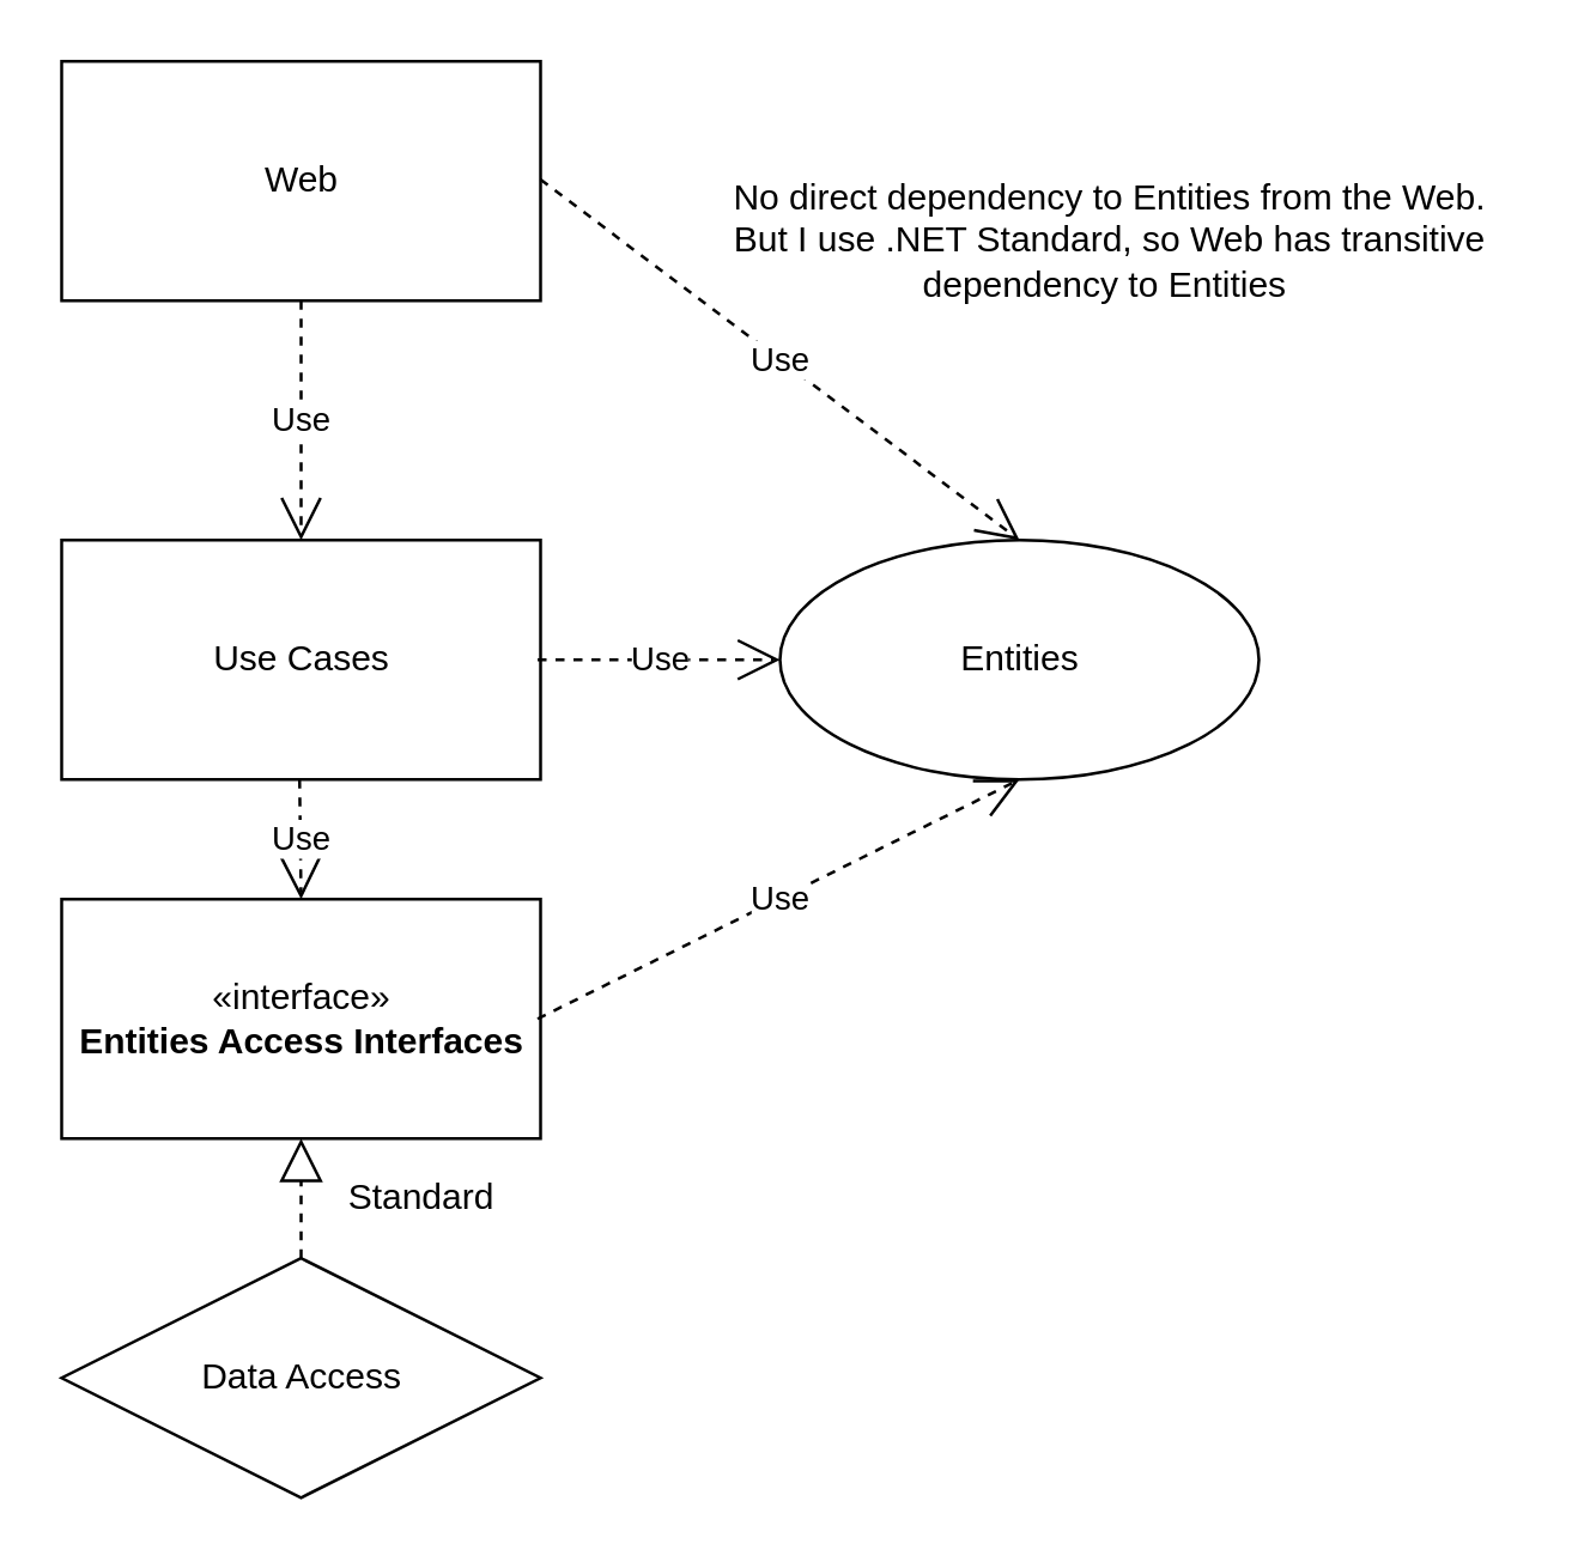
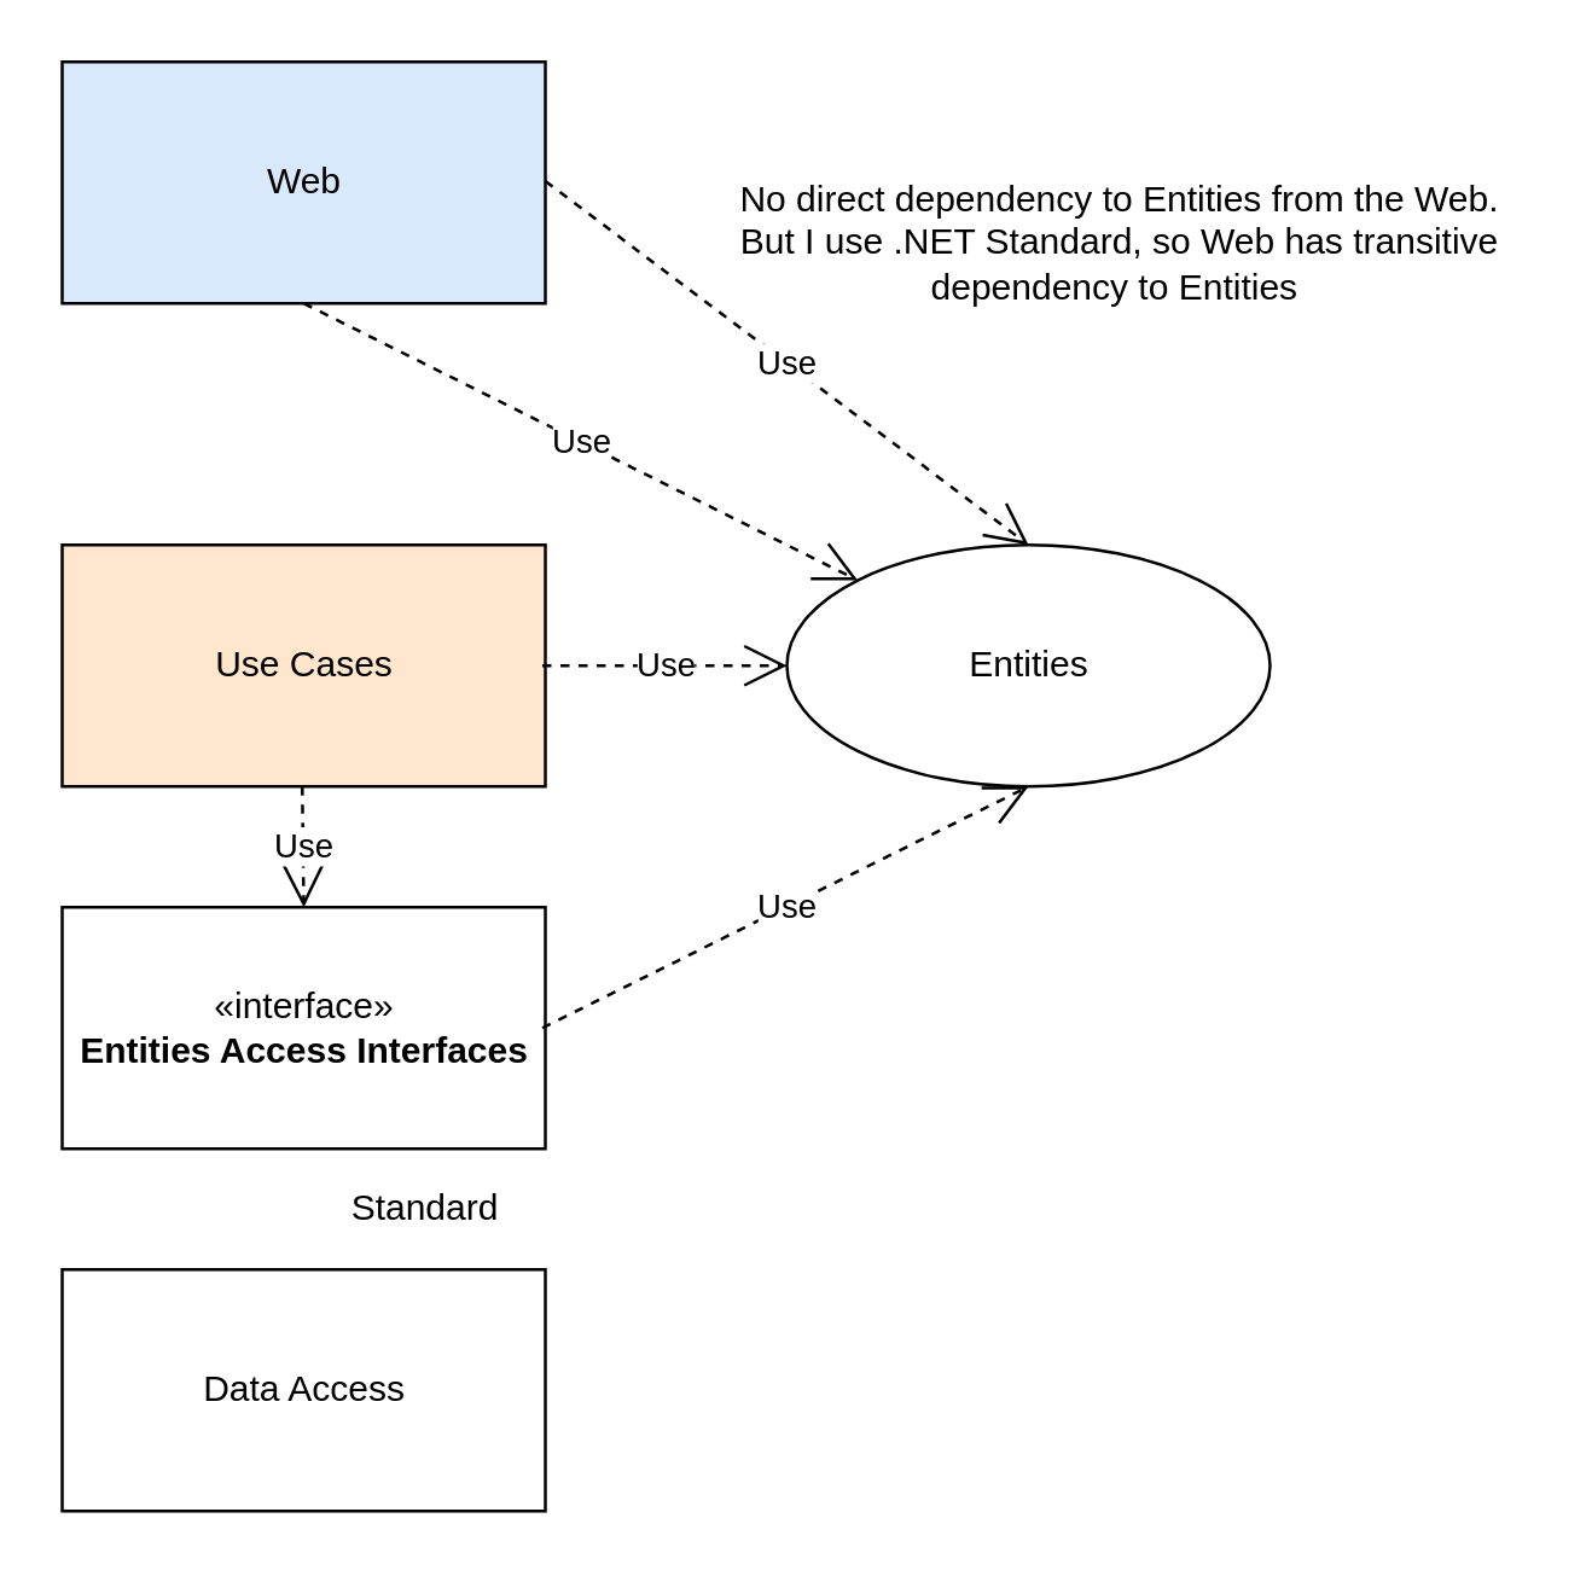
- <mxCell id="2" value="Web" style="html=1;" vertex="1" parent="1"><mxGeometry x="20" y="20" width="160" height="80" as="geometry" /></mxCell>
+ <mxCell id="2" value="Web" style="html=1;fillColor=#dae8fc;" vertex="1" parent="1"><mxGeometry x="20" y="20" width="160" height="80" as="geometry" /></mxCell>
- <mxCell id="6" value="Use" style="endArrow=open;endSize=12;dashed=1;html=1;exitX=0.5;exitY=1;exitDx=0;exitDy=0;entryX=0.5;entryY=0;entryDx=0;entryDy=0;" edge="1" parent="1" source="2" target="3"><mxGeometry width="160" relative="1" as="geometry"><mxPoint x="250" y="60" as="sourcePoint" /><mxPoint x="410" y="60" as="targetPoint" /></mxGeometry></mxCell>
+ <mxCell id="6" value="Use" style="endArrow=open;endSize=12;dashed=1;html=1;exitX=0.5;exitY=1;exitDx=0;exitDy=0;" edge="1" parent="1" source="2" target="5"><mxGeometry width="160" relative="1" as="geometry"><mxPoint x="250" y="60" as="sourcePoint" /><mxPoint x="410" y="60" as="targetPoint" /></mxGeometry></mxCell>
- <mxCell id="3" value="Use Cases" style="html=1;" vertex="1" parent="1"><mxGeometry x="20" y="180" width="160" height="80" as="geometry" /></mxCell>
+ <mxCell id="3" value="Use Cases" style="html=1;fillColor=#ffe6cc;" vertex="1" parent="1"><mxGeometry x="20" y="180" width="160" height="80" as="geometry" /></mxCell>
- <mxCell id="12" value="" style="endArrow=block;dashed=1;endFill=0;endSize=12;html=1;exitX=0.5;exitY=0;exitDx=0;exitDy=0;entryX=0.5;entryY=1;entryDx=0;entryDy=0;" edge="1" parent="1" source="4" target="10"><mxGeometry width="160" relative="1" as="geometry"><mxPoint x="290" y="420" as="sourcePoint" /><mxPoint x="450" y="420" as="targetPoint" /></mxGeometry></mxCell>
- <mxCell id="4" value="Data Access" style="rhombus;html=1;" vertex="1" parent="1"><mxGeometry x="20" y="420" width="160" height="80" as="geometry" /></mxCell>
+ <mxCell id="4" value="Data Access" style="html=1;" vertex="1" parent="1"><mxGeometry x="20" y="420" width="160" height="80" as="geometry" /></mxCell>
